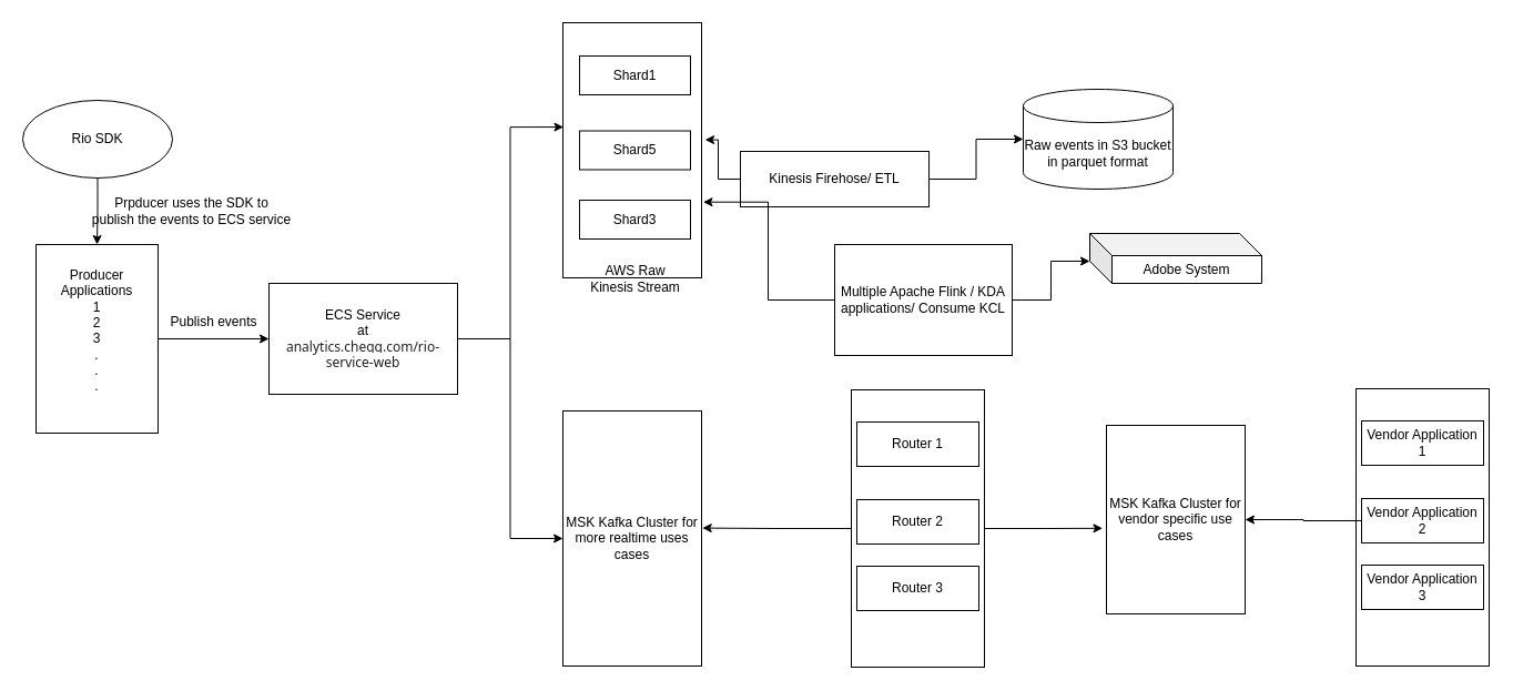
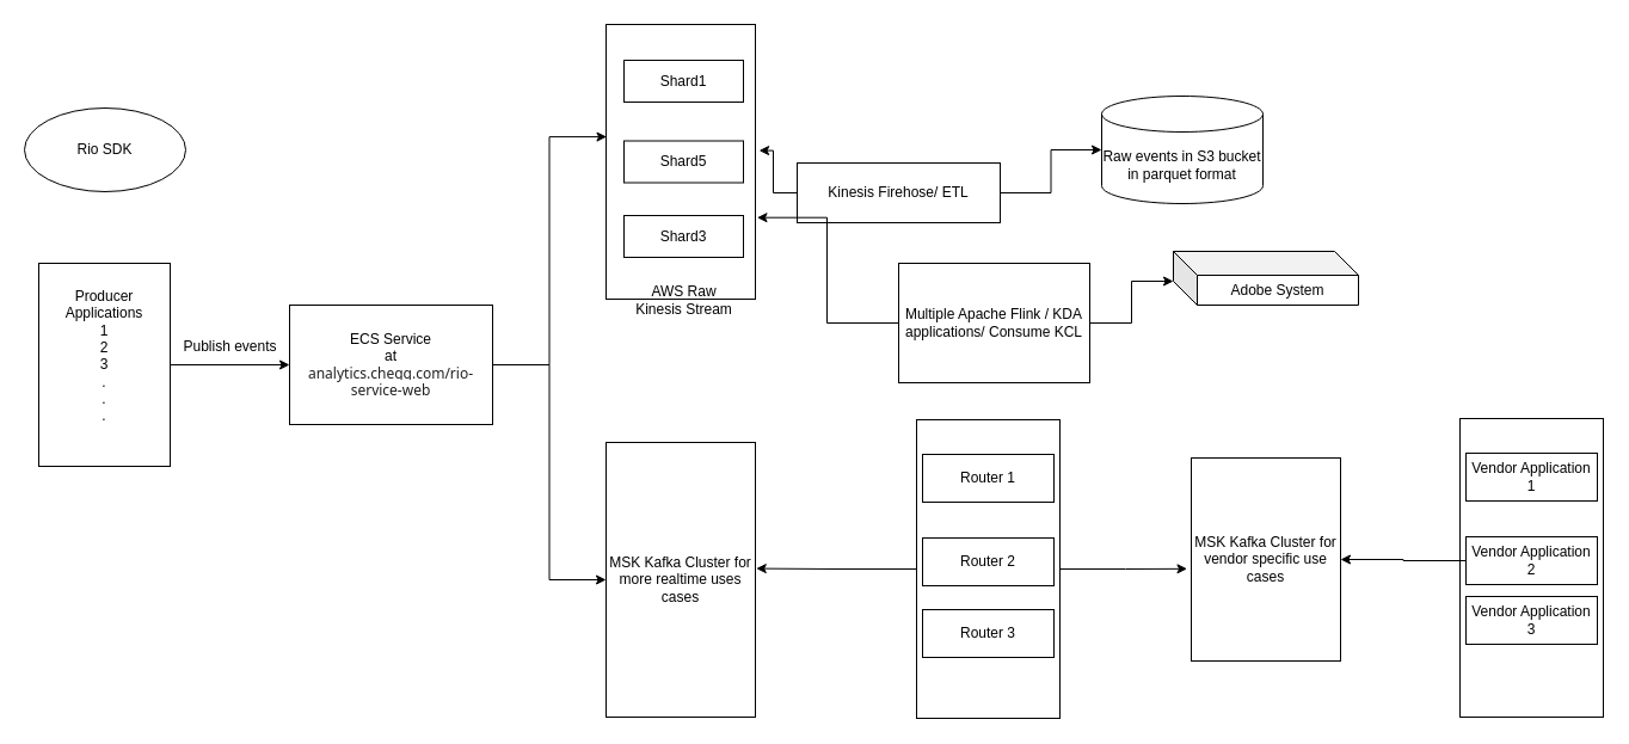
- <mxCell id="7" style="edgeStyle=orthogonalEdgeStyle;rounded=0;orthogonalLoop=1;jettySize=auto;html=1;entryX=0.5;entryY=0;entryDx=0;entryDy=0;" edge="1" parent="1" source="8" target="4"><mxGeometry relative="1" as="geometry" /></mxCell>
- <mxCell id="13" value="Prpducer uses the SDK to&lt;div&gt;publish the events to ECS service&lt;/div&gt;" style="text;html=1;align=center;verticalAlign=middle;resizable=0;points=[];autosize=1;strokeColor=none;fillColor=none;" vertex="1" parent="1"><mxGeometry x="72" y="170" width="200" height="40" as="geometry" /></mxCell>
- <mxCell id="36" value="Vendor Application 3" style="rounded=0;whiteSpace=wrap;html=1;" vertex="1" parent="1"><mxGeometry x="1227" y="509" width="110" height="40" as="geometry" /></mxCell>
+ <mxCell id="36" value="Vendor Application 3" style="rounded=0;whiteSpace=wrap;html=1;" vertex="1" parent="1"><mxGeometry x="1227" y="499" width="110" height="40" as="geometry" /></mxCell>
